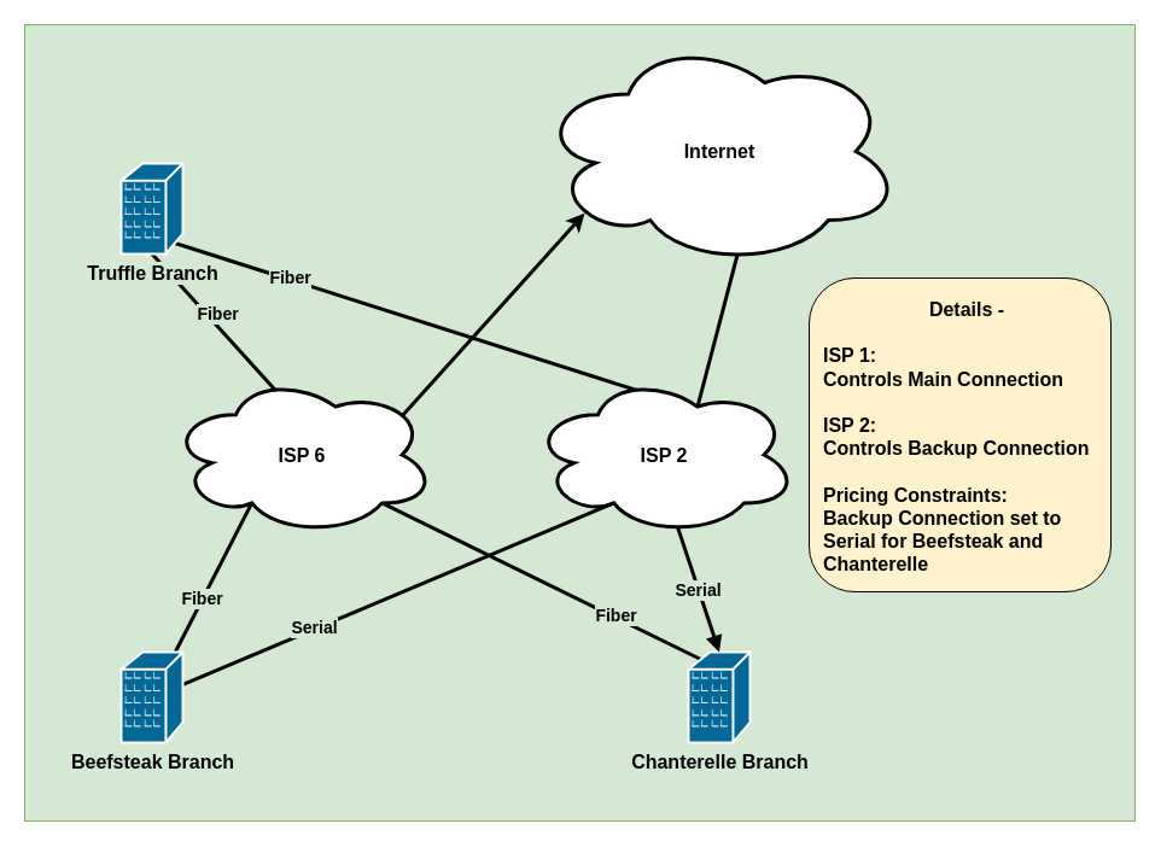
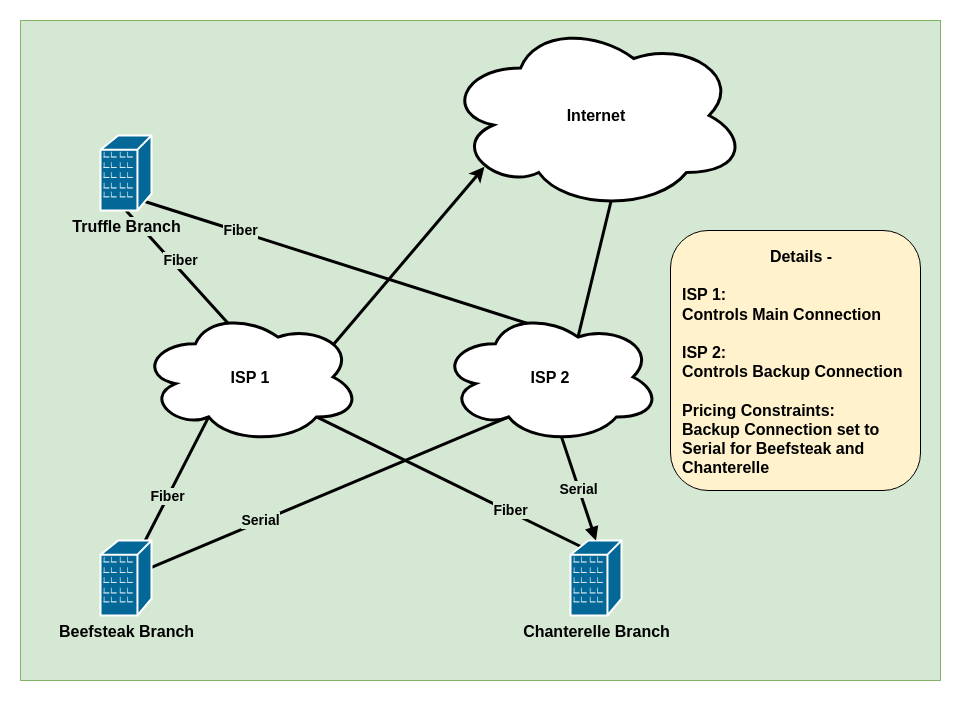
- <mxCell id="9" value="&lt;font style=&quot;font-size: 16px;&quot;&gt;&lt;b&gt;Internet&lt;/b&gt;&lt;/font&gt;" style="ellipse;shape=cloud;whiteSpace=wrap;html=1;strokeWidth=3;" vertex="1" parent="1"><mxGeometry x="444.75" y="30" width="301.5" height="190" as="geometry" /></mxCell>
+ <mxCell id="9" value="&lt;font style=&quot;font-size: 16px;&quot;&gt;&lt;b&gt;Internet&lt;/b&gt;&lt;/font&gt;" style="ellipse;shape=cloud;whiteSpace=wrap;html=1;strokeWidth=3;" vertex="1" parent="1"><mxGeometry x="444.75" y="20" width="301.5" height="190" as="geometry" /></mxCell>
- <mxCell id="7" value="&lt;font style=&quot;font-size: 16px;&quot;&gt;&lt;b&gt;ISP 6&lt;/b&gt;&lt;/font&gt;" style="ellipse;shape=cloud;whiteSpace=wrap;html=1;strokeWidth=3;" vertex="1" parent="1"><mxGeometry x="140" y="310" width="220" height="133" as="geometry" /></mxCell>
+ <mxCell id="7" value="&lt;font style=&quot;font-size: 16px;&quot;&gt;&lt;b&gt;ISP 1&lt;/b&gt;&lt;/font&gt;" style="ellipse;shape=cloud;whiteSpace=wrap;html=1;strokeWidth=3;" vertex="1" parent="1"><mxGeometry x="140" y="310" width="220" height="133" as="geometry" /></mxCell>
